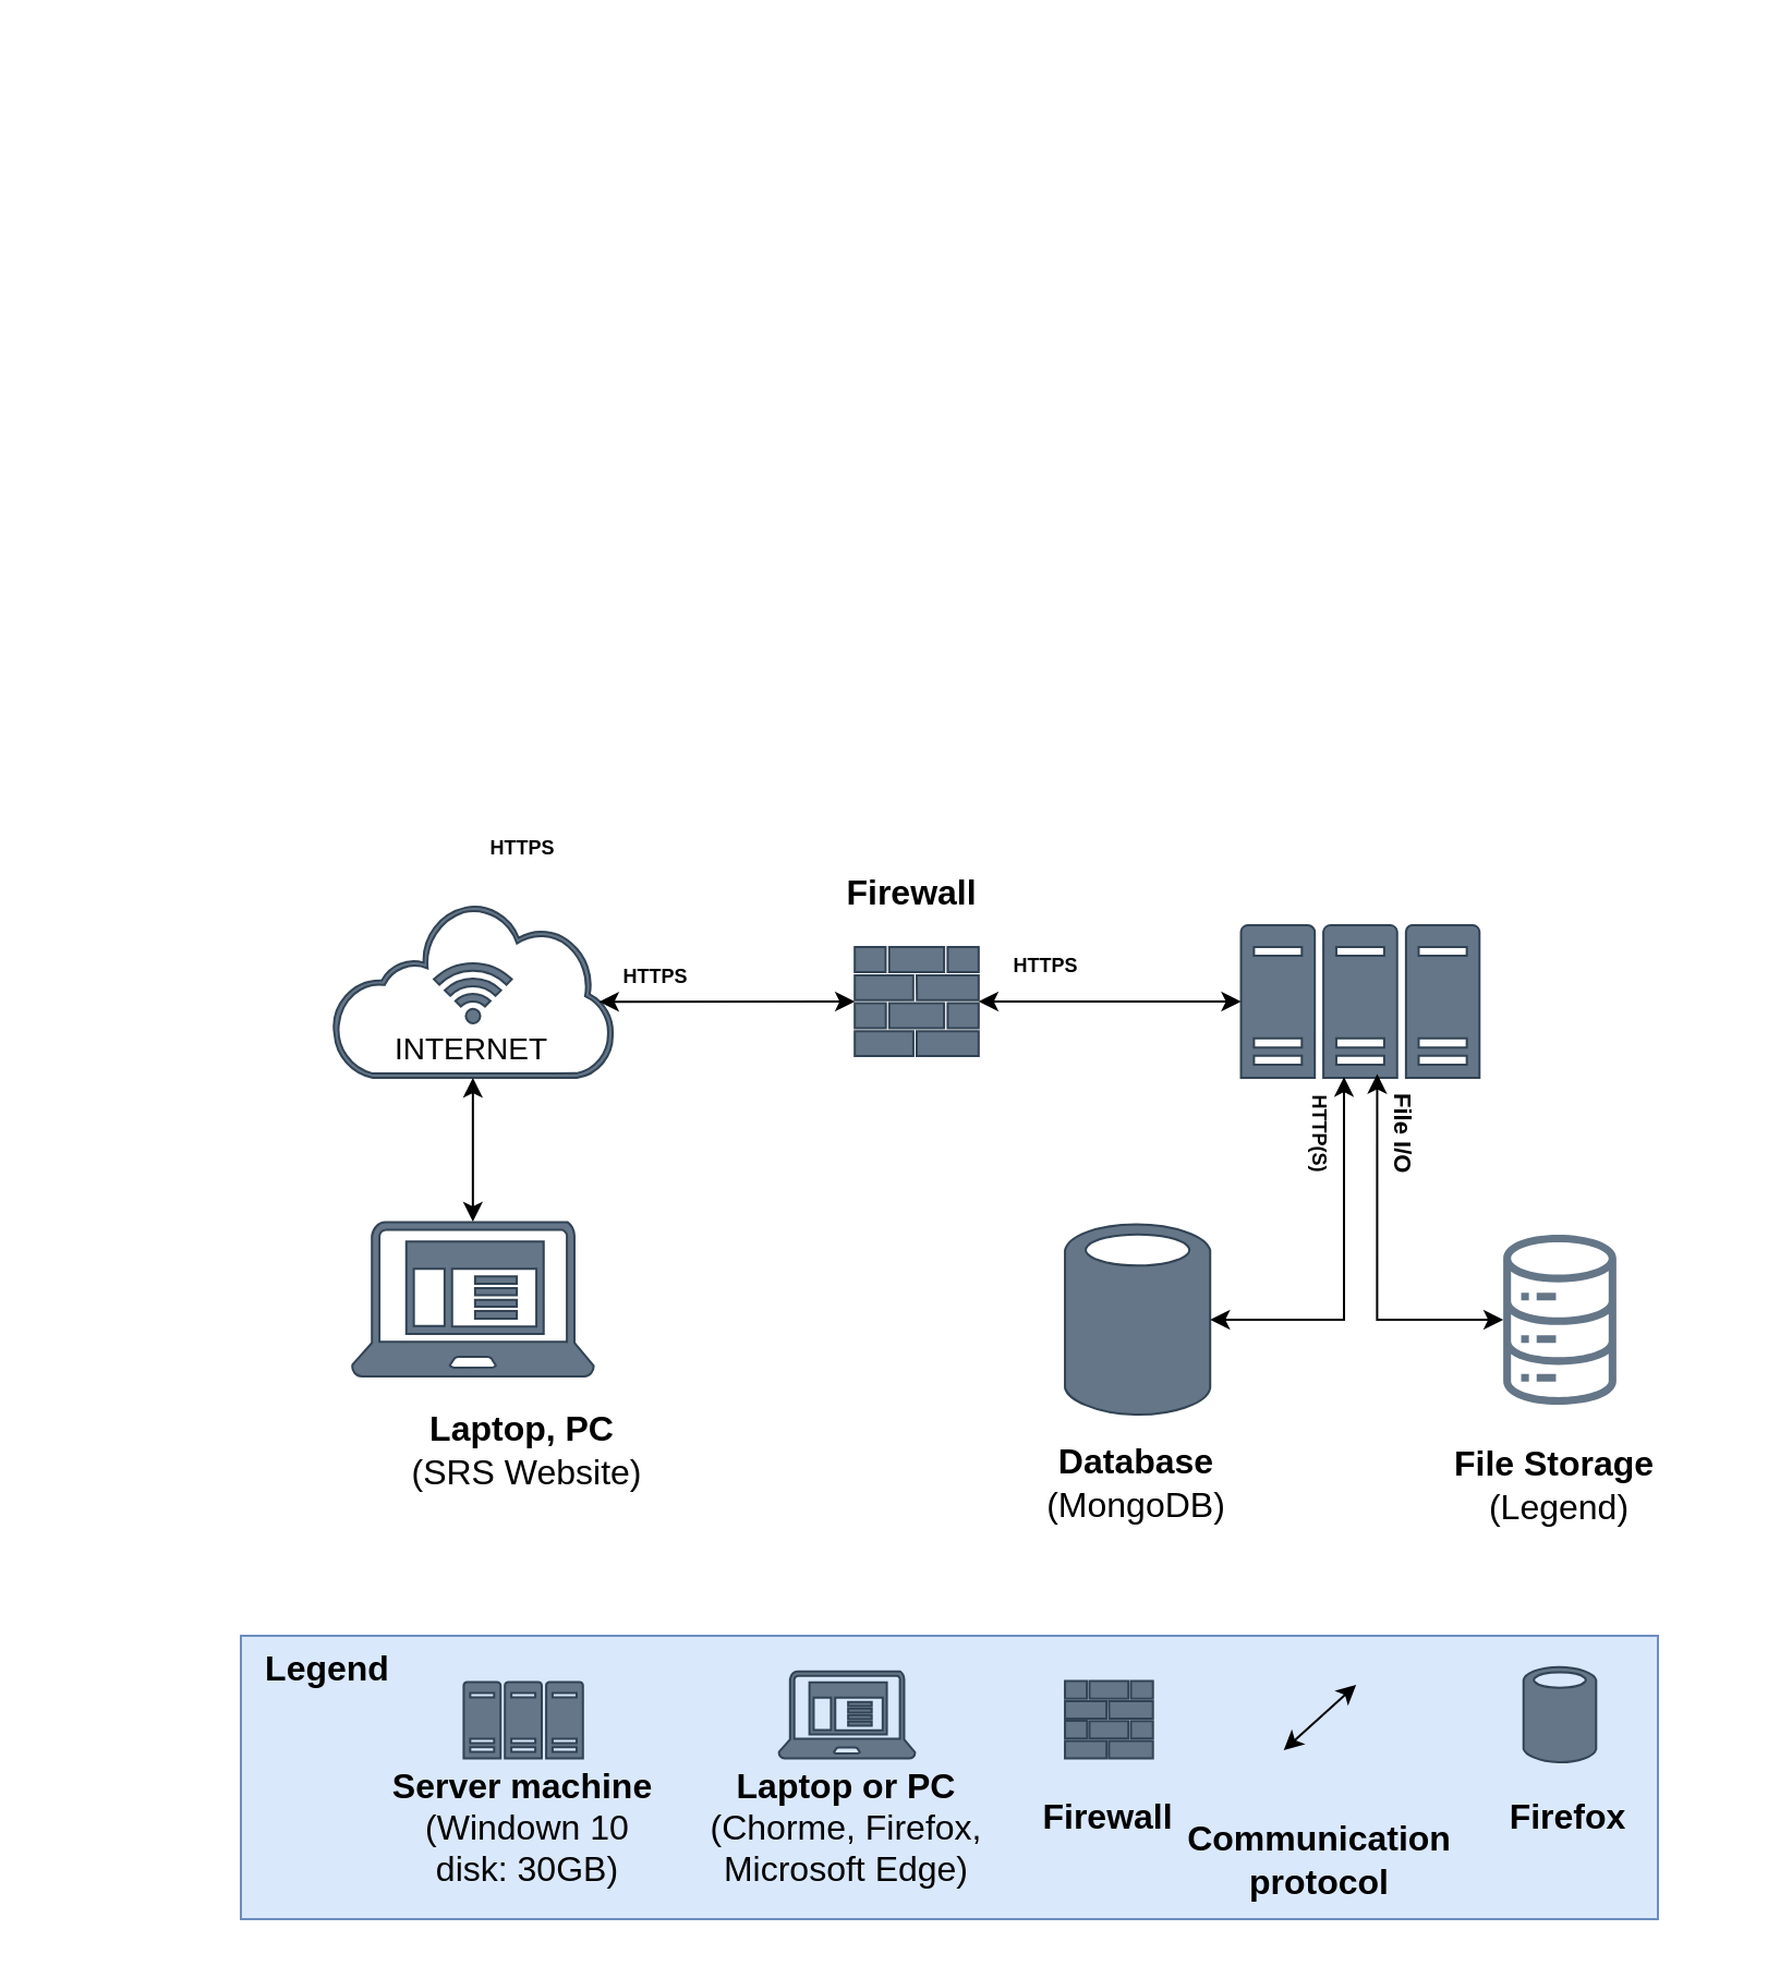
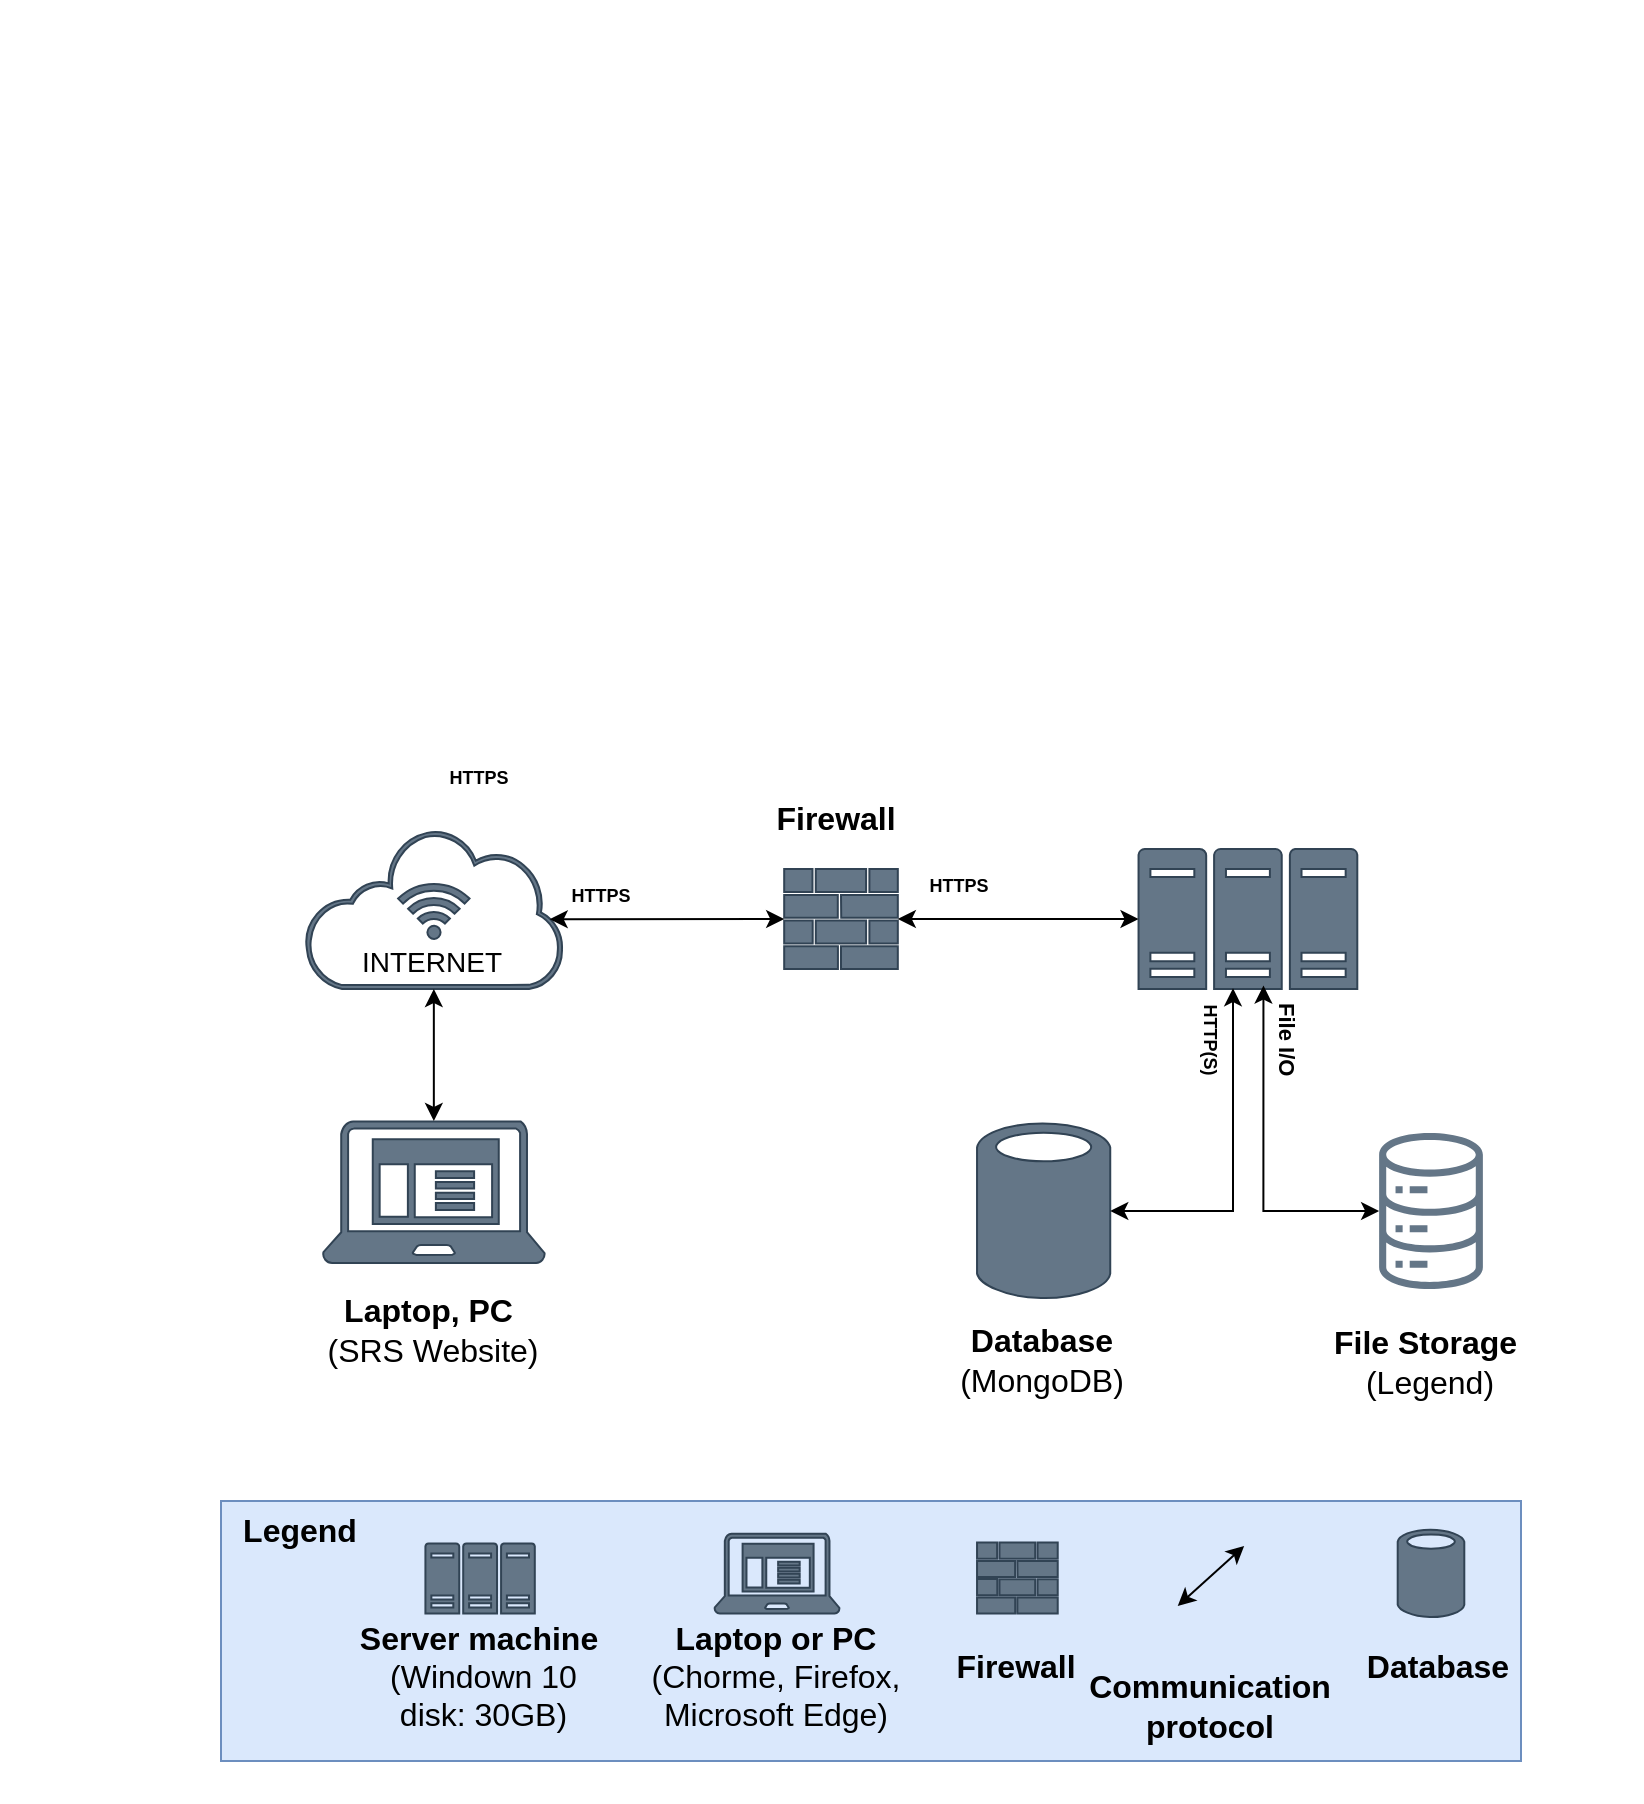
- <mxCell id="13" value="&lt;b&gt;Laptop, PC&amp;nbsp;&lt;/b&gt;&lt;br&gt;(SRS Website)" style="text;html=1;strokeColor=none;fillColor=none;align=center;verticalAlign=middle;whiteSpace=wrap;rounded=0;fontStyle=0;fontSize=16;" parent="1" vertex="1"><mxGeometry x="180.14" y="650" width="122.55" height="30" as="geometry" /></mxCell>
+ <mxCell id="13" value="&lt;b&gt;Laptop, PC&amp;nbsp;&lt;/b&gt;&lt;br&gt;(SRS Website)" style="text;html=1;strokeColor=none;fillColor=none;align=center;verticalAlign=middle;whiteSpace=wrap;rounded=0;fontStyle=0;fontSize=16;" parent="1" vertex="1"><mxGeometry x="155.14" y="650" width="122.55" height="30" as="geometry" /></mxCell>
- <mxCell id="30" value="&lt;span style=&quot;font-size: 16px;&quot;&gt;&lt;b&gt;Firefox&lt;/b&gt;&lt;br style=&quot;font-size: 16px;&quot;&gt;&lt;/span&gt;" style="text;html=1;strokeColor=none;fillColor=none;align=center;verticalAlign=middle;whiteSpace=wrap;rounded=0;fontSize=16;fontStyle=0" parent="1" vertex="1"><mxGeometry x="678.15" y="818" width="82.39" height="30" as="geometry" /></mxCell>
+ <mxCell id="30" value="&lt;span style=&quot;font-size: 16px;&quot;&gt;&lt;b&gt;Database&lt;/b&gt;&lt;br style=&quot;font-size: 16px;&quot;&gt;&lt;/span&gt;" style="text;html=1;strokeColor=none;fillColor=none;align=center;verticalAlign=middle;whiteSpace=wrap;rounded=0;fontSize=16;fontStyle=0" parent="1" vertex="1"><mxGeometry x="678.15" y="818" width="82.39" height="30" as="geometry" /></mxCell>
